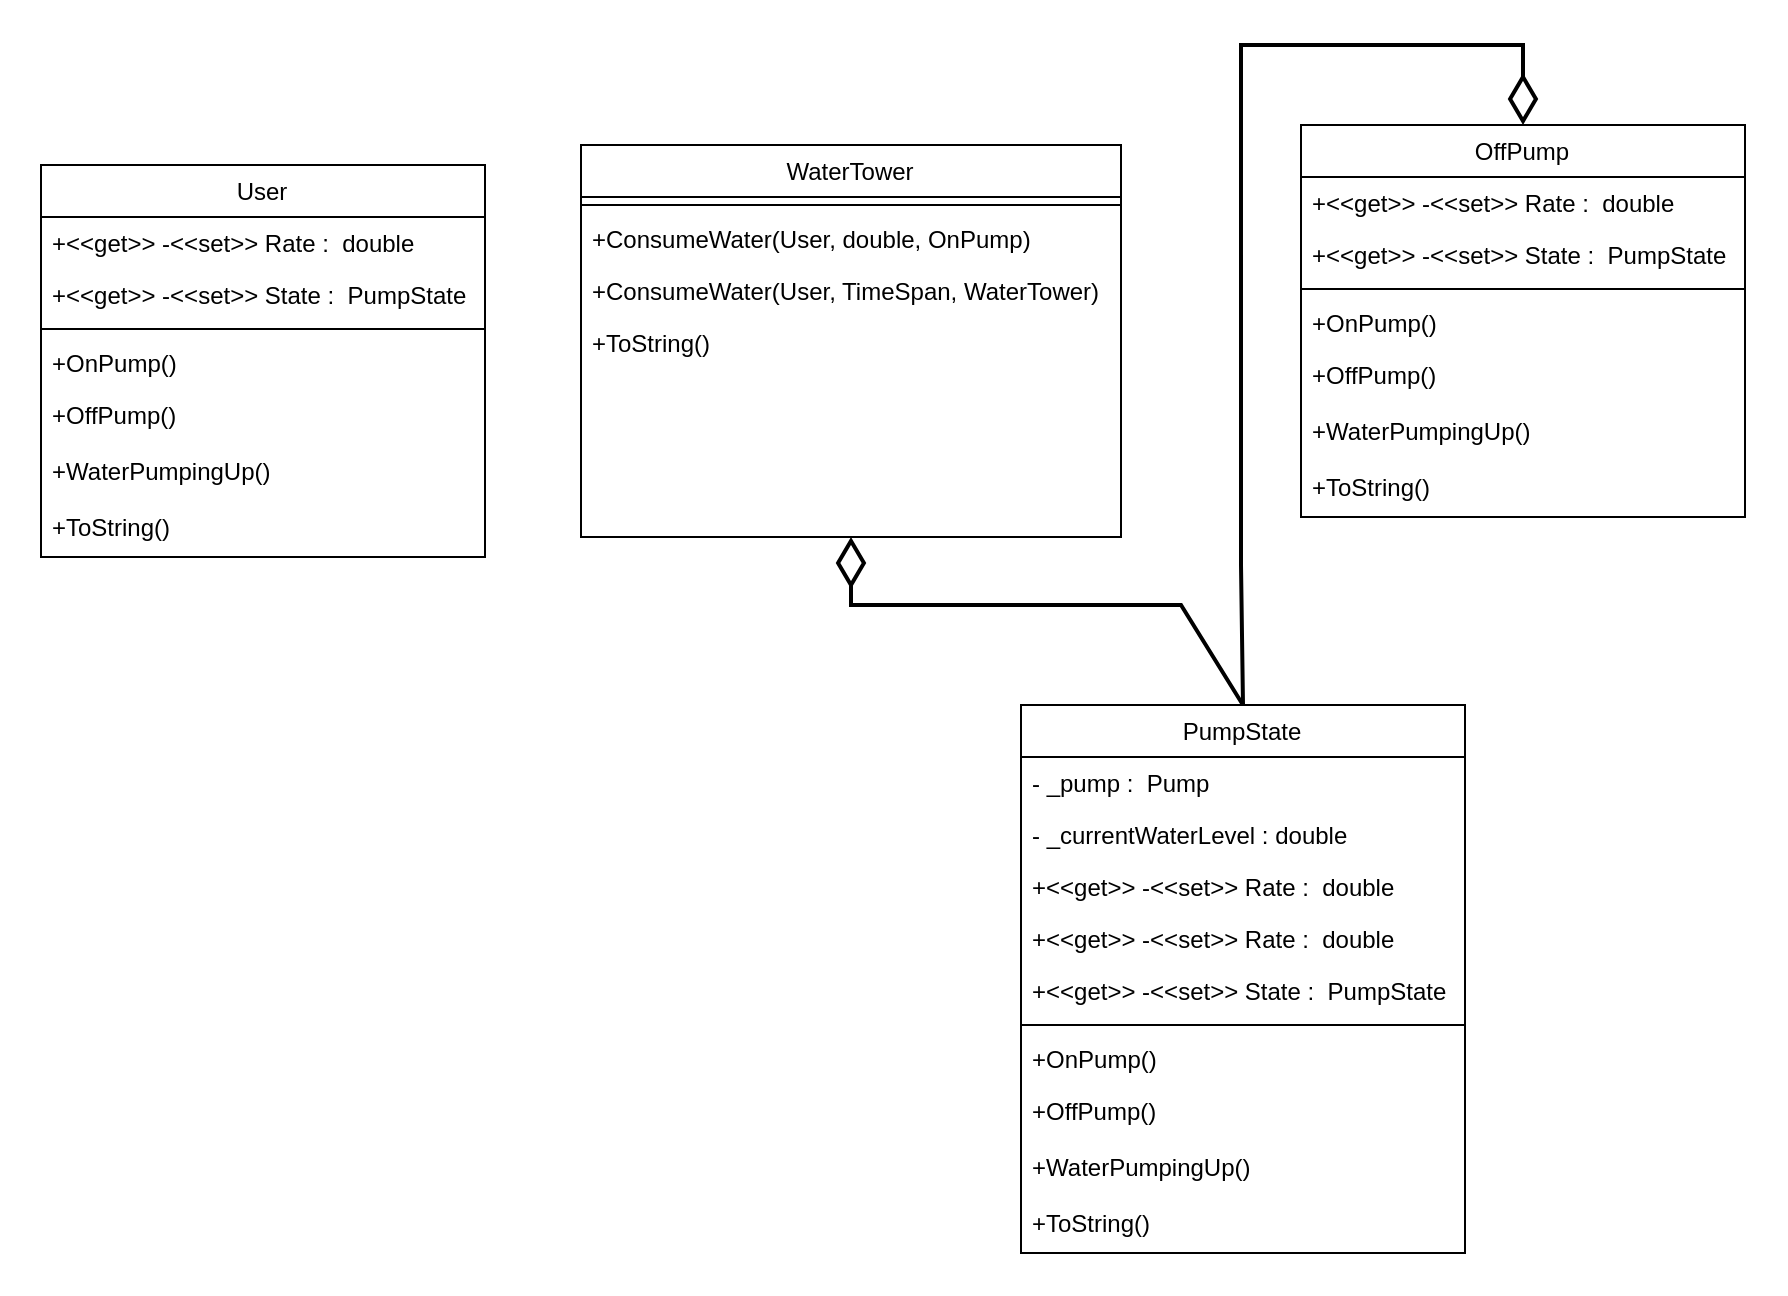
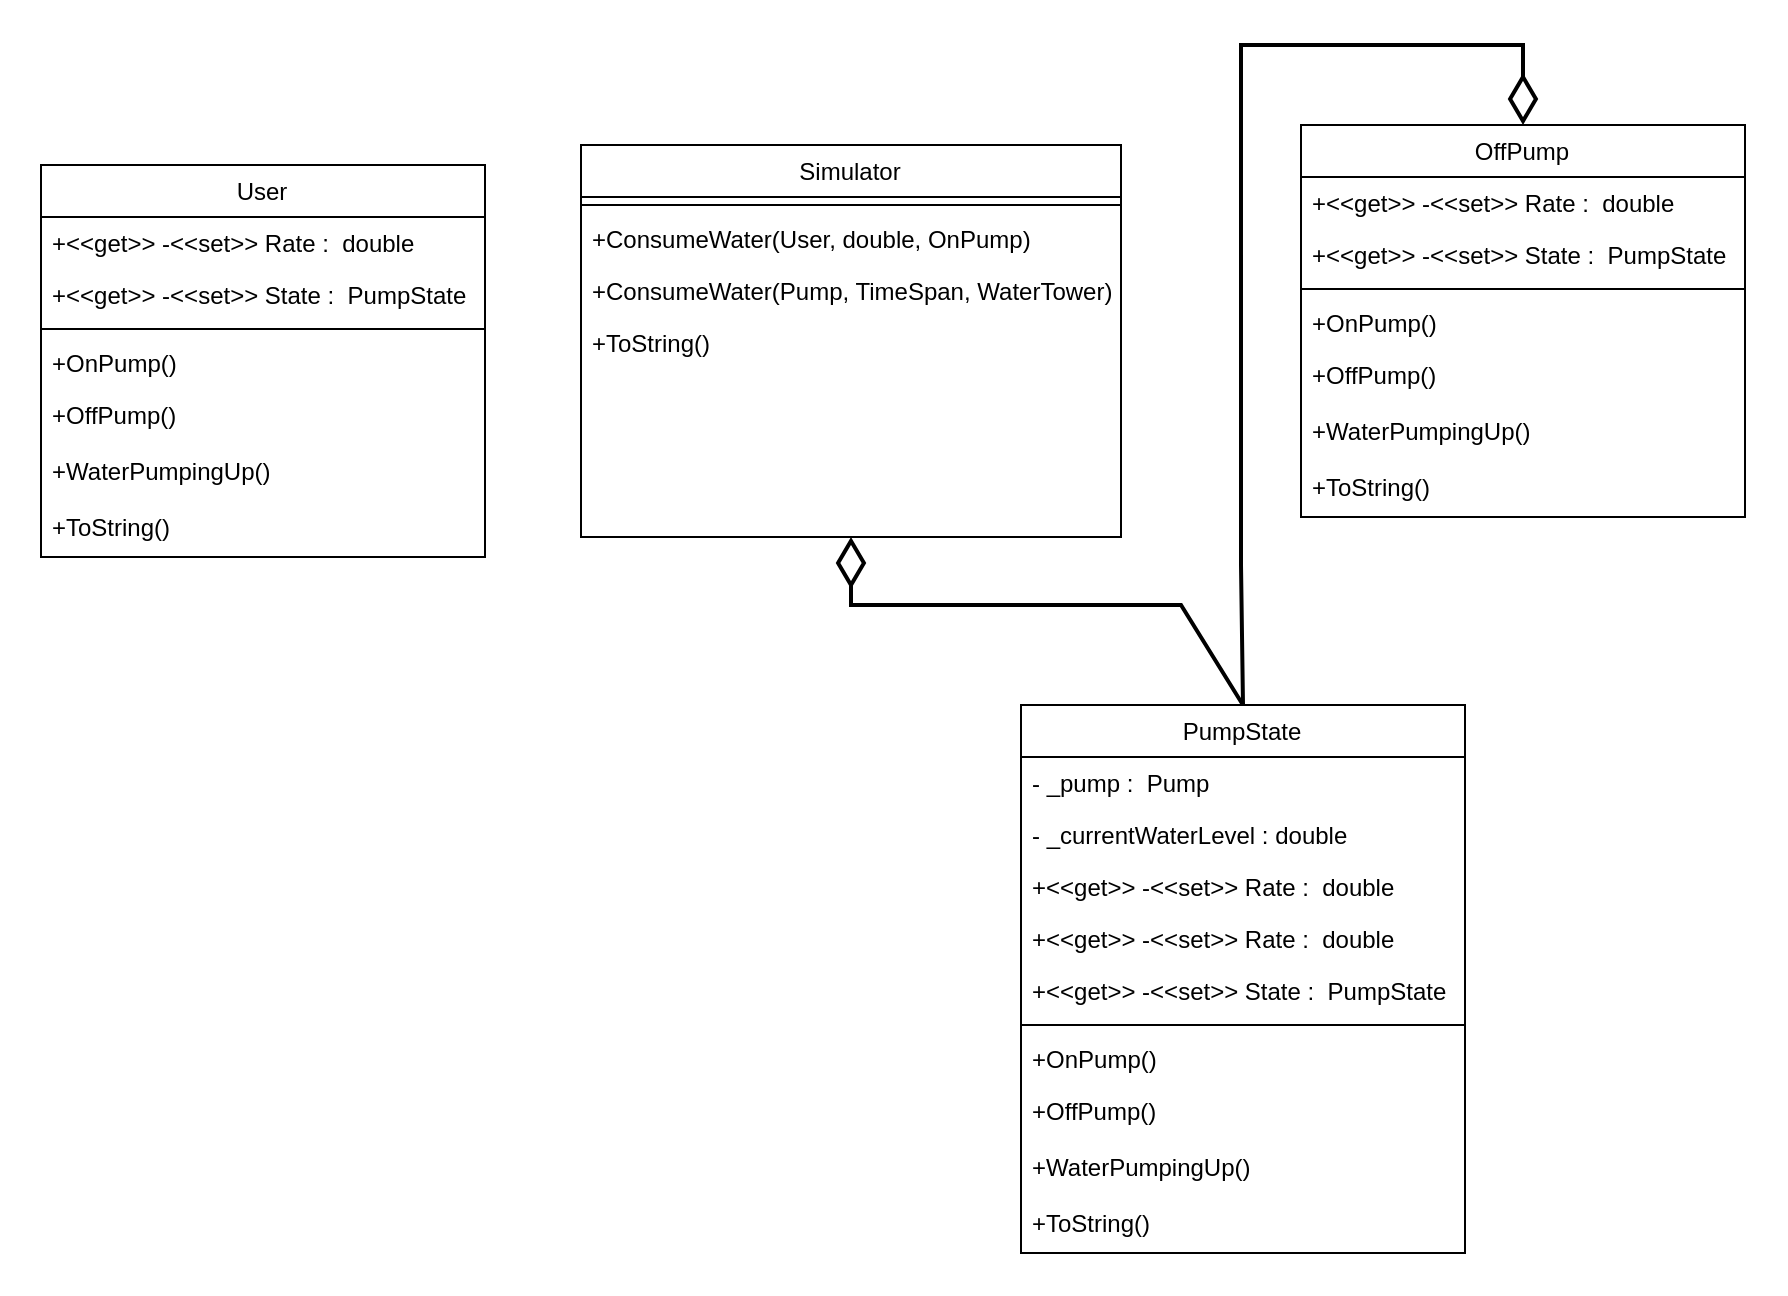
- <mxCell id="18" value="WaterTower" style="swimlane;fontStyle=0;align=center;verticalAlign=top;childLayout=stackLayout;horizontal=1;startSize=26;horizontalStack=0;resizeParent=1;resizeLast=0;collapsible=1;marginBottom=0;rounded=0;shadow=0;strokeWidth=1;" parent="1" vertex="1"><mxGeometry x="290" y="70" width="270" height="196" as="geometry"><mxRectangle x="550" y="140" width="160" height="26" as="alternateBounds" /></mxGeometry></mxCell>
+ <mxCell id="18" value="Simulator" style="swimlane;fontStyle=0;align=center;verticalAlign=top;childLayout=stackLayout;horizontal=1;startSize=26;horizontalStack=0;resizeParent=1;resizeLast=0;collapsible=1;marginBottom=0;rounded=0;shadow=0;strokeWidth=1;" parent="1" vertex="1"><mxGeometry x="290" y="70" width="270" height="196" as="geometry"><mxRectangle x="550" y="140" width="160" height="26" as="alternateBounds" /></mxGeometry></mxCell>
- <mxCell id="21" value="+ConsumeWater(User, TimeSpan, WaterTower)" style="text;align=left;verticalAlign=top;spacingLeft=4;spacingRight=4;overflow=hidden;rotatable=0;points=[[0,0.5],[1,0.5]];portConstraint=eastwest;" parent="18" vertex="1"><mxGeometry y="60" width="270" height="26" as="geometry" /></mxCell>
+ <mxCell id="21" value="+ConsumeWater(Pump, TimeSpan, WaterTower)" style="text;align=left;verticalAlign=top;spacingLeft=4;spacingRight=4;overflow=hidden;rotatable=0;points=[[0,0.5],[1,0.5]];portConstraint=eastwest;" parent="18" vertex="1"><mxGeometry y="60" width="270" height="26" as="geometry" /></mxCell>
